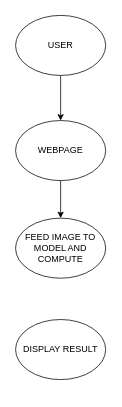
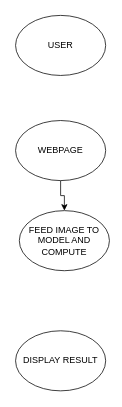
- <mxCell id="2" style="edgeStyle=orthogonalEdgeStyle;rounded=0;orthogonalLoop=1;jettySize=auto;html=1;exitX=0.5;exitY=1;exitDx=0;exitDy=0;entryX=0.5;entryY=0;entryDx=0;entryDy=0;" parent="1" source="3" target="5" edge="1"><mxGeometry relative="1" as="geometry" /></mxCell>
- <mxCell id="6" value="FEED IMAGE TO MODEL AND COMPUTE" style="ellipse;whiteSpace=wrap;html=1;" parent="1" vertex="1"><mxGeometry x="20" y="290" width="120" height="80" as="geometry" /></mxCell>
+ <mxCell id="6" value="FEED IMAGE TO MODEL AND COMPUTE" style="ellipse;whiteSpace=wrap;html=1;" parent="1" vertex="1"><mxGeometry x="25" y="280" width="120" height="80" as="geometry" /></mxCell>
- <mxCell id="7" value="DISPLAY RESULT" style="ellipse;whiteSpace=wrap;html=1;" parent="1" vertex="1"><mxGeometry x="20" y="425" width="120" height="80" as="geometry" /></mxCell>
+ <mxCell id="7" value="DISPLAY RESULT" style="ellipse;whiteSpace=wrap;html=1;" parent="1" vertex="1"><mxGeometry x="20" y="440" width="120" height="80" as="geometry" /></mxCell>
